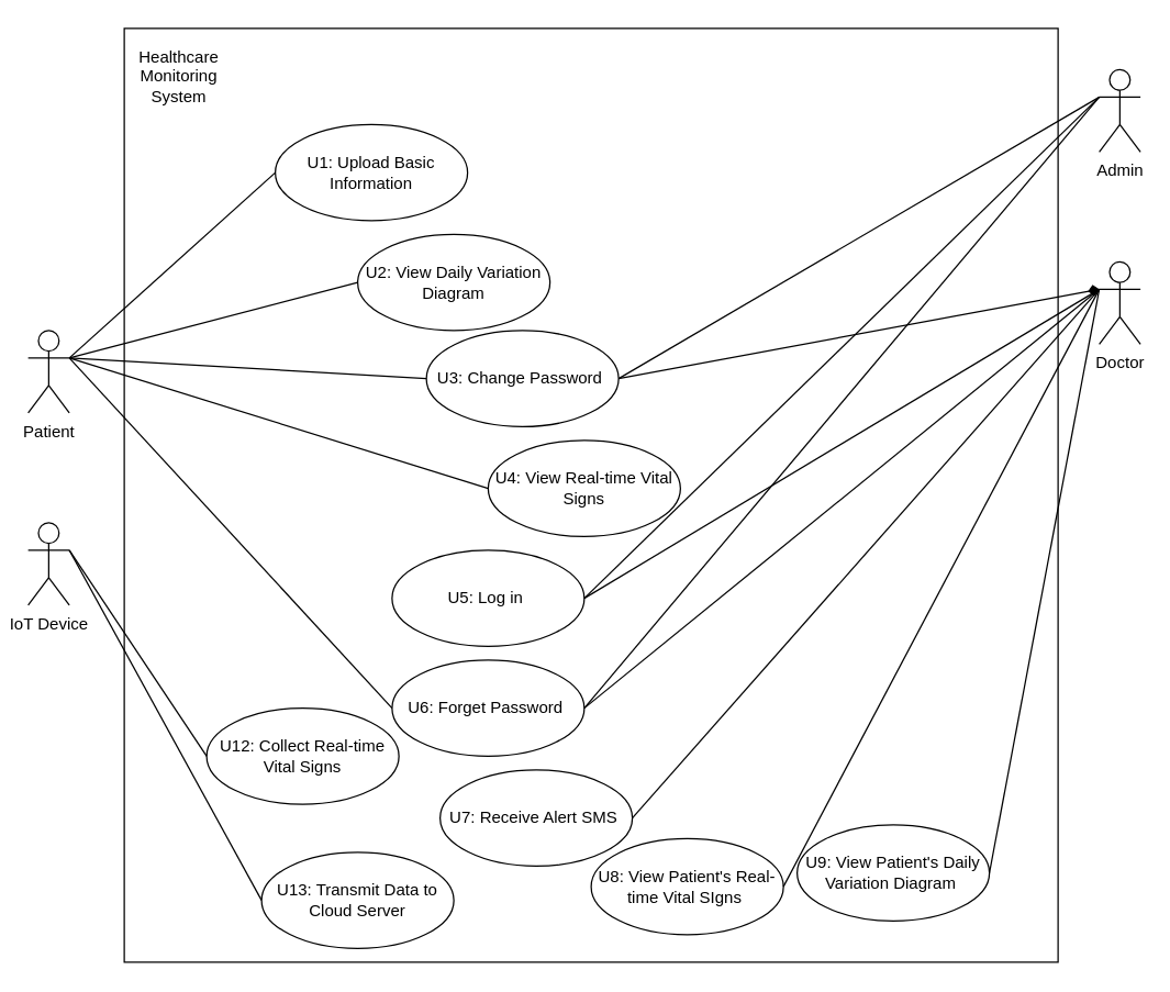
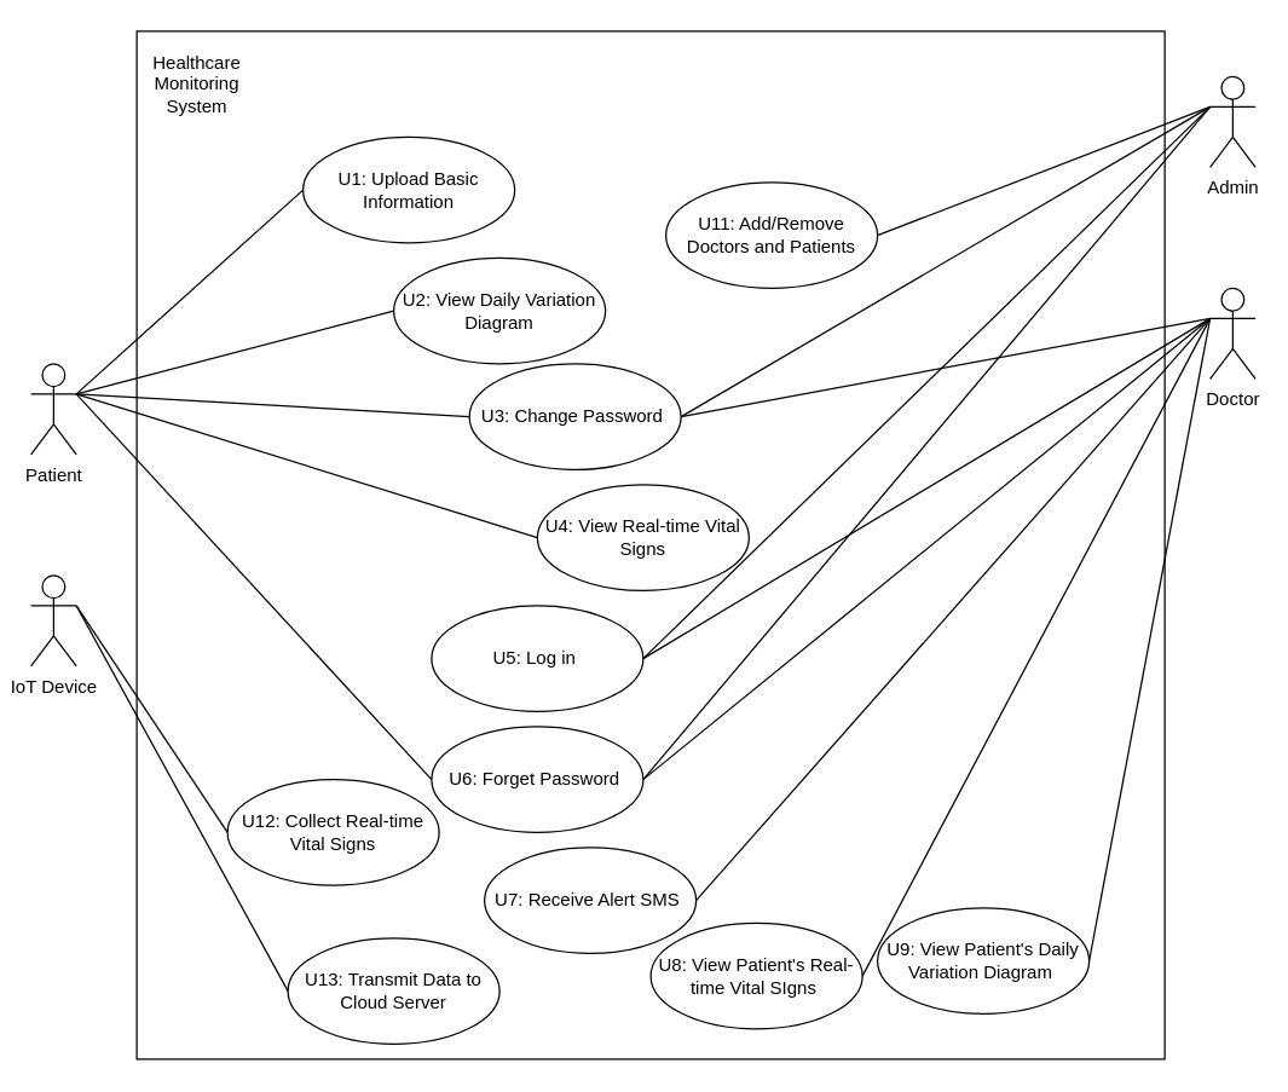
+ <mxCell id="29" value="" style="endArrow=none;html=1;rounded=0;exitX=1;exitY=0.5;exitDx=0;exitDy=0;entryX=0;entryY=0.333;entryDx=0;entryDy=0;entryPerimeter=0;" parent="1" source="28" target="3" edge="1"><mxGeometry width="50" height="50" relative="1" as="geometry"><mxPoint x="970" y="750" as="sourcePoint" /><mxPoint x="840" y="570" as="targetPoint" /></mxGeometry></mxCell>
+ <mxCell id="28" value="U11: Add/Remove Doctors and Patients" style="ellipse;whiteSpace=wrap;html=1;" parent="1" vertex="1"><mxGeometry x="440" y="120" width="140" height="70" as="geometry" /></mxCell>
- <mxCell id="17" value="" style="endArrow=diamond;html=1;rounded=0;exitX=1;exitY=0.5;exitDx=0;exitDy=0;entryX=0;entryY=0.333;entryDx=0;entryDy=0;entryPerimeter=0;" parent="1" source="10" target="4" edge="1"><mxGeometry width="50" height="50" relative="1" as="geometry"><mxPoint x="500" y="395" as="sourcePoint" /><mxPoint x="660" y="330" as="targetPoint" /></mxGeometry></mxCell>
+ <mxCell id="17" value="" style="endArrow=none;html=1;rounded=0;exitX=1;exitY=0.5;exitDx=0;exitDy=0;entryX=0;entryY=0.333;entryDx=0;entryDy=0;entryPerimeter=0;" parent="1" source="10" target="4" edge="1"><mxGeometry width="50" height="50" relative="1" as="geometry"><mxPoint x="500" y="395" as="sourcePoint" /><mxPoint x="660" y="330" as="targetPoint" /></mxGeometry></mxCell>
